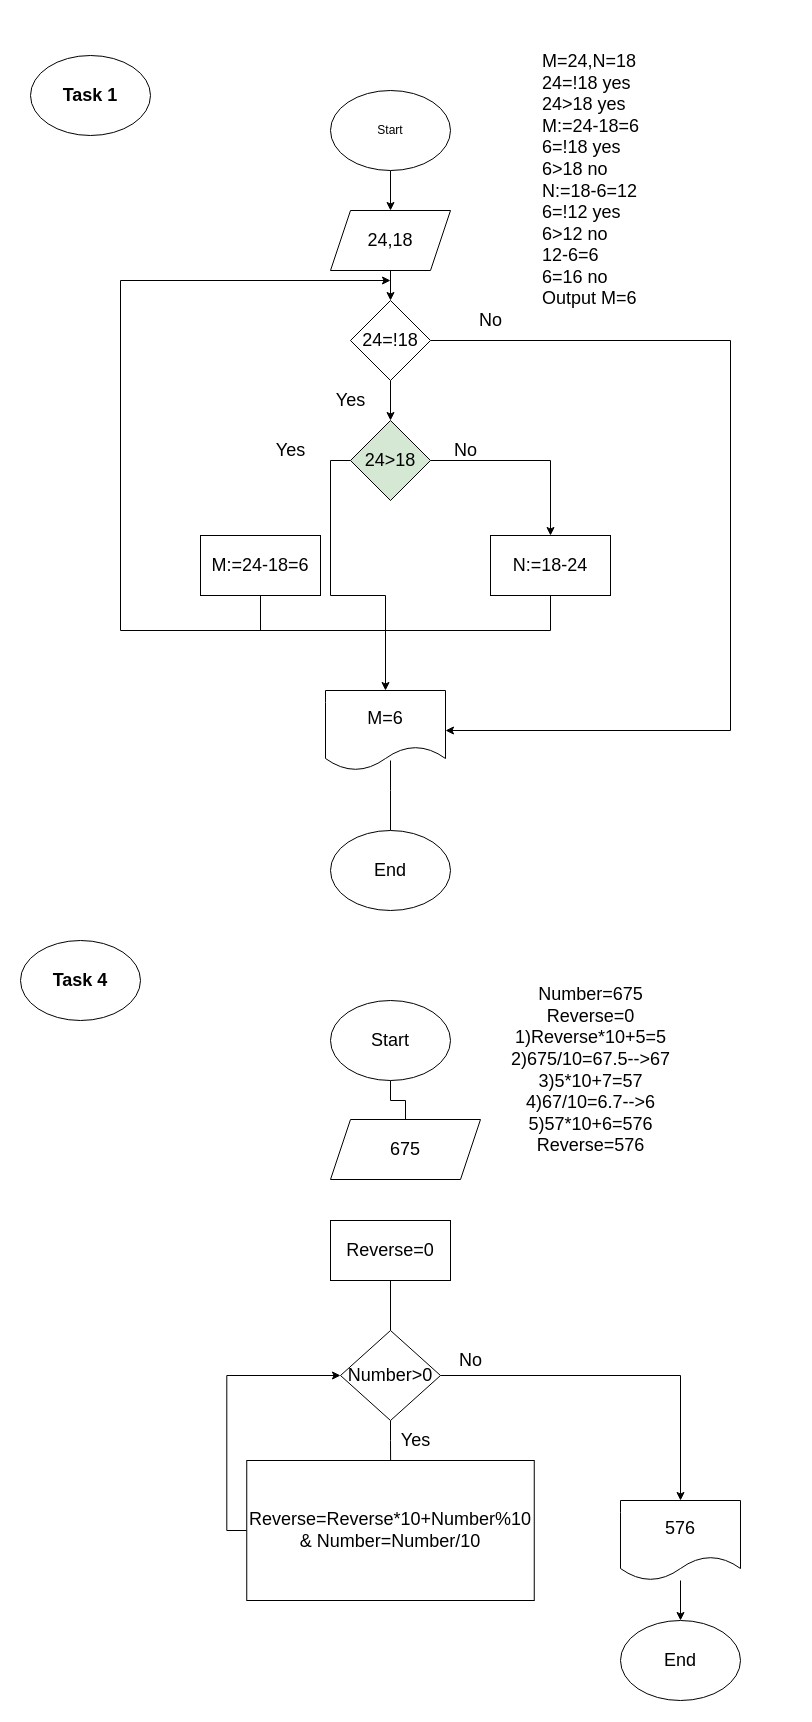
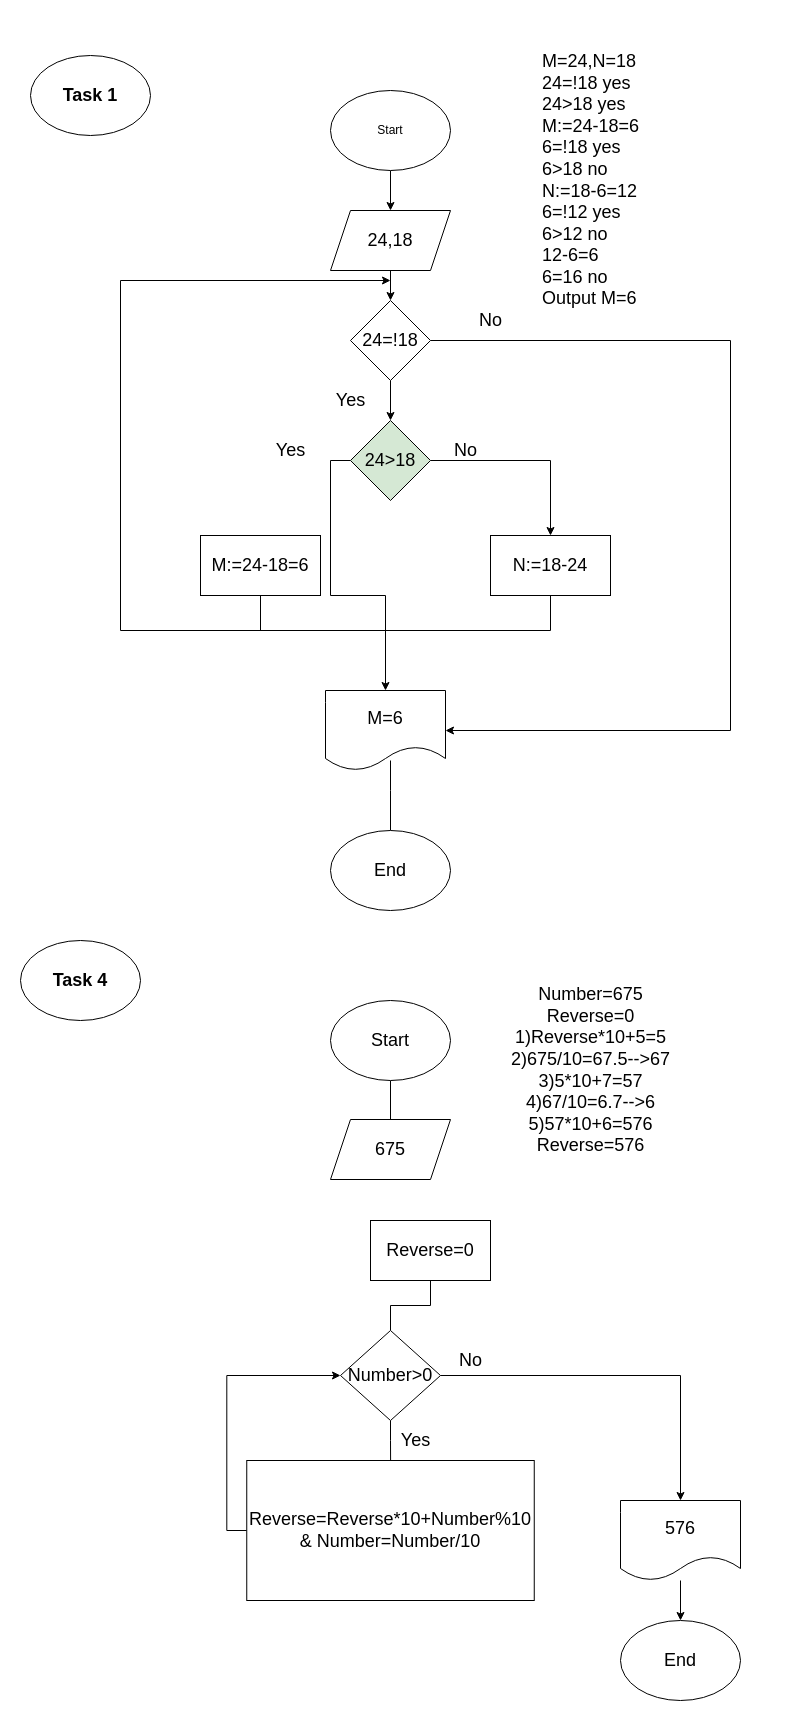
- <mxCell id="27" value="675" style="shape=parallelogram;perimeter=parallelogramPerimeter;whiteSpace=wrap;html=1;fixedSize=1;fontSize=18;" vertex="1" parent="1"><mxGeometry x="330" y="1119" width="150" height="60" as="geometry" /></mxCell>
+ <mxCell id="27" value="675" style="shape=parallelogram;perimeter=parallelogramPerimeter;whiteSpace=wrap;html=1;fixedSize=1;fontSize=18;" vertex="1" parent="1"><mxGeometry x="330" y="1119" width="120" height="60" as="geometry" /></mxCell>
- <mxCell id="29" value="Reverse=0" style="rounded=0;whiteSpace=wrap;html=1;fontSize=18;" vertex="1" parent="1"><mxGeometry x="330" y="1220" width="120" height="60" as="geometry" /></mxCell>
+ <mxCell id="29" value="Reverse=0" style="rounded=0;whiteSpace=wrap;html=1;fontSize=18;" vertex="1" parent="1"><mxGeometry x="370" y="1220" width="120" height="60" as="geometry" /></mxCell>
